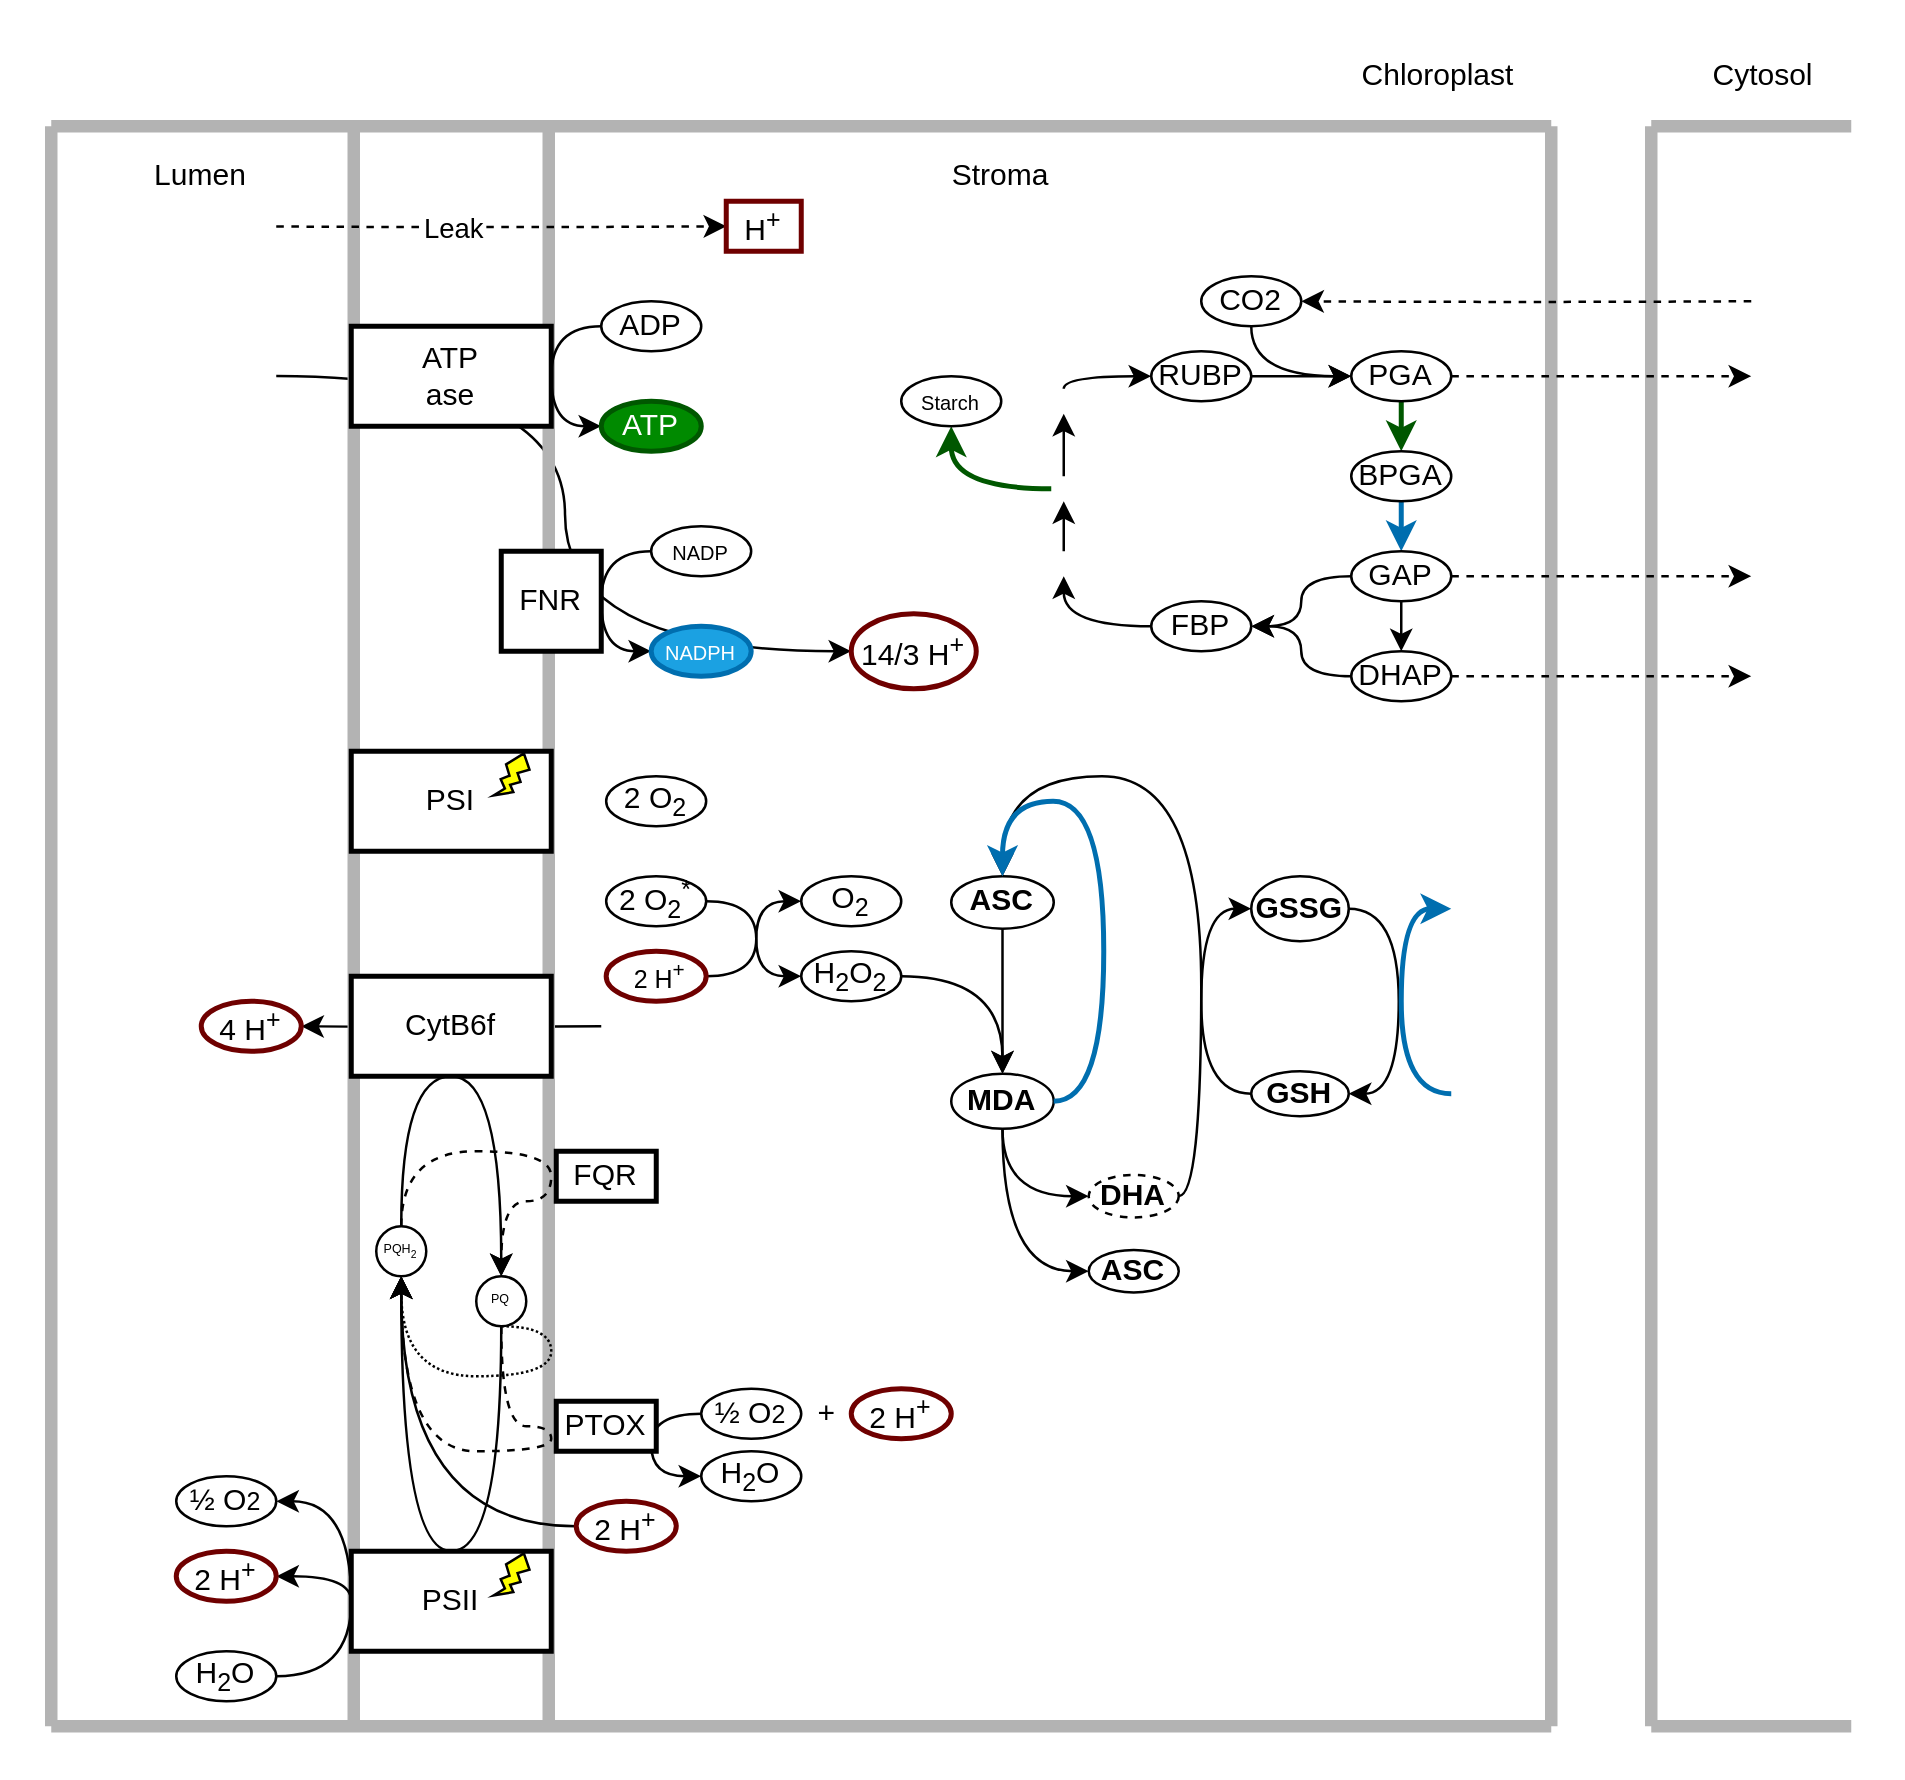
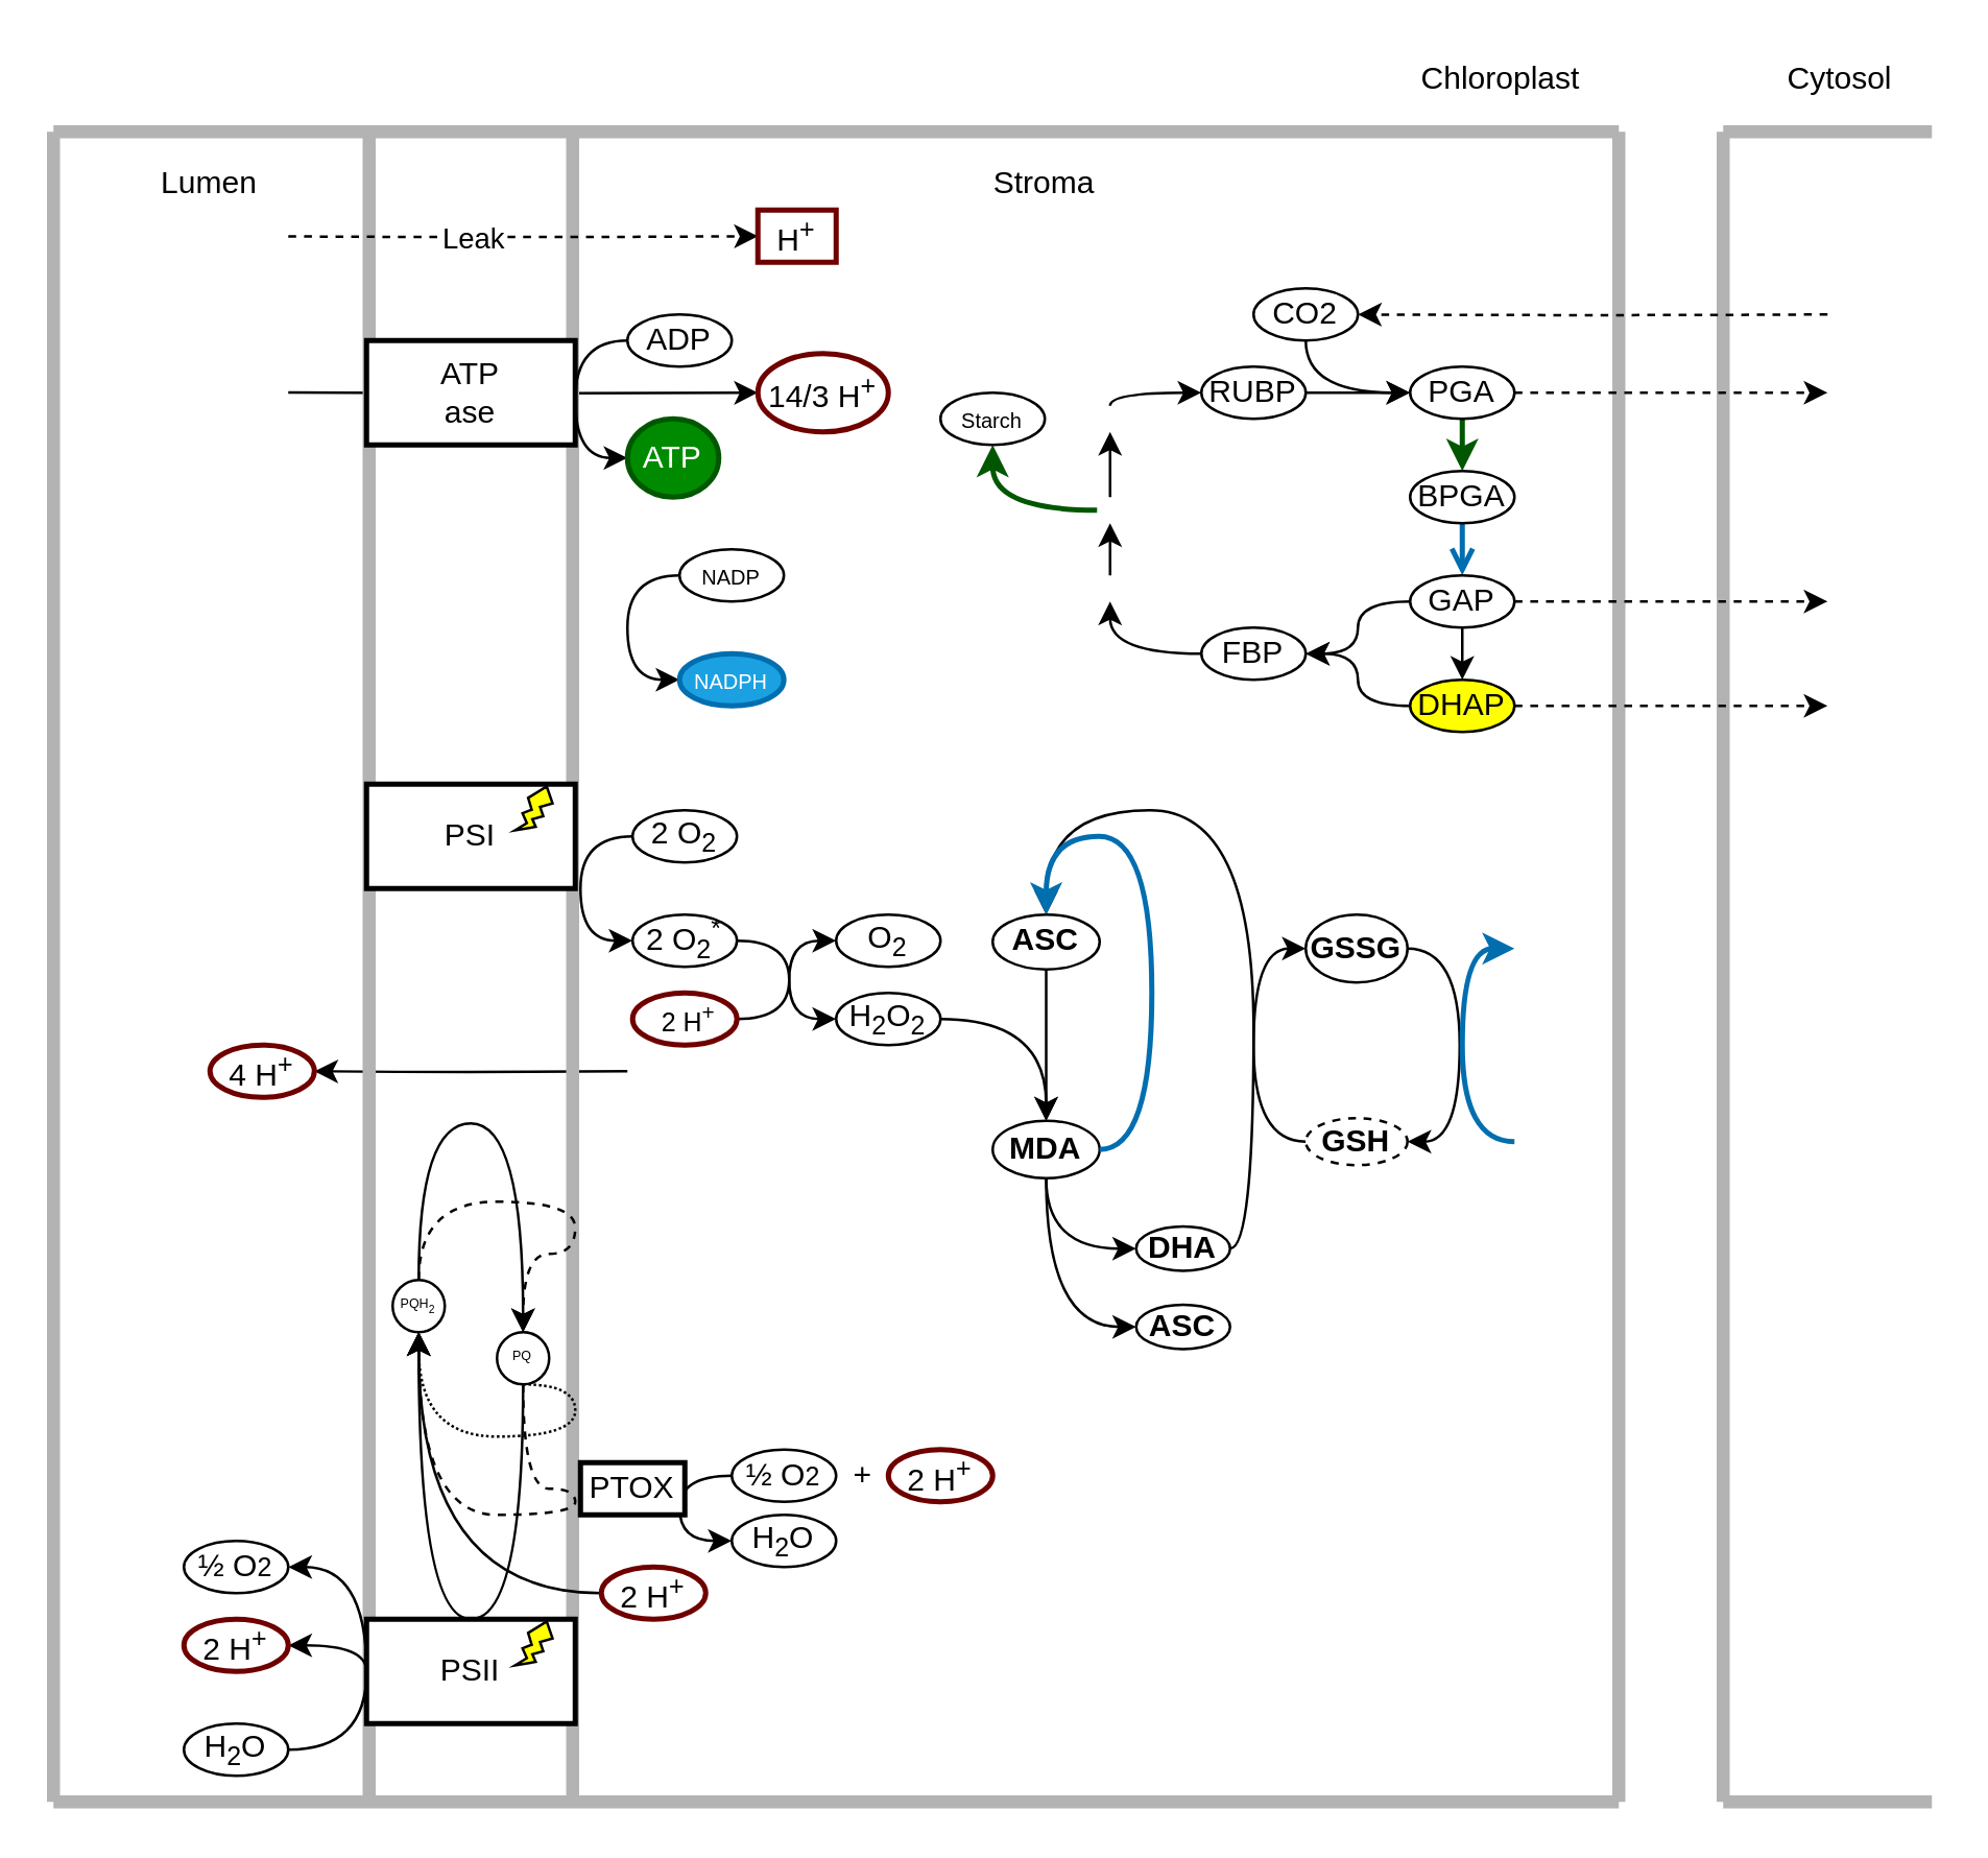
- <mxCell id="47" value="ATP" style="ellipse;whiteSpace=wrap;html=1;strokeColor=#005700;strokeWidth=2;fillColor=#008a00;fontColor=#ffffff;" parent="1" vertex="1"><mxGeometry x="240" y="160" width="40" height="20" as="geometry" /></mxCell>
+ <mxCell id="47" value="ATP" style="ellipse;whiteSpace=wrap;html=1;strokeColor=#005700;strokeWidth=2;fillColor=#008a00;fontColor=#ffffff;" parent="1" vertex="1"><mxGeometry x="240" y="160" width="35" height="30" as="geometry" /></mxCell>
- <mxCell id="23" style="edgeStyle=orthogonalEdgeStyle;curved=1;rounded=0;orthogonalLoop=1;jettySize=auto;html=1;exitX=0.5;exitY=1;exitDx=0;exitDy=0;entryX=0.5;entryY=0;entryDx=0;entryDy=0;strokeWidth=2;fillColor=#1ba1e2;strokeColor=#006EAF;" parent="1" source="24" target="27" edge="1"><mxGeometry relative="1" as="geometry" /></mxCell>
+ <mxCell id="23" style="edgeStyle=orthogonalEdgeStyle;curved=1;rounded=0;orthogonalLoop=1;jettySize=auto;html=1;exitX=0.5;exitY=1;exitDx=0;exitDy=0;entryX=0.5;entryY=0;entryDx=0;entryDy=0;strokeWidth=2;fillColor=#1ba1e2;strokeColor=#006EAF;endArrow=open;" parent="1" source="24" target="27" edge="1"><mxGeometry relative="1" as="geometry" /></mxCell>
- <mxCell id="44" value="FNR" style="rounded=0;whiteSpace=wrap;html=1;strokeColor=#000000;strokeWidth=2;" parent="1" vertex="1"><mxGeometry x="200" y="220" width="40" height="40" as="geometry" /></mxCell>
- <mxCell id="48" value="14/3 H&lt;sup&gt;+&lt;/sup&gt;" style="ellipse;whiteSpace=wrap;html=1;strokeWidth=2;strokeColor=#6F0000;" parent="1" vertex="1"><mxGeometry x="340" y="245" width="50" height="30" as="geometry" /></mxCell>
+ <mxCell id="48" value="14/3 H&lt;sup&gt;+&lt;/sup&gt;" style="ellipse;whiteSpace=wrap;html=1;strokeWidth=2;strokeColor=#6F0000;" parent="1" vertex="1"><mxGeometry x="290" y="135" width="50" height="30" as="geometry" /></mxCell>
- <mxCell id="29" value="DHAP" style="ellipse;whiteSpace=wrap;html=1;strokeColor=#000000;strokeWidth=1;" parent="1" vertex="1"><mxGeometry x="540" y="260" width="40" height="20" as="geometry" /></mxCell>
+ <mxCell id="29" value="DHAP" style="ellipse;whiteSpace=wrap;html=1;strokeColor=#000000;strokeWidth=1;fillColor=#ffff00;" parent="1" vertex="1"><mxGeometry x="540" y="260" width="40" height="20" as="geometry" /></mxCell>
+ <mxCell id="83" style="edgeStyle=orthogonalEdgeStyle;rounded=0;orthogonalLoop=1;jettySize=auto;html=1;exitX=0;exitY=0.5;exitDx=0;exitDy=0;entryX=0;entryY=0.5;entryDx=0;entryDy=0;curved=1;strokeColor=#000000;" parent="1" source="84" target="86" edge="1"><mxGeometry relative="1" as="geometry" /></mxCell>
- <mxCell id="17" value="CytB6f" style="rounded=0;whiteSpace=wrap;html=1;strokeColor=#000000;strokeWidth=2;" parent="1" vertex="1"><mxGeometry x="140" y="390" width="80" height="40" as="geometry" /></mxCell>
- <mxCell id="79" value="&lt;b&gt;GSH&lt;/b&gt;" style="ellipse;whiteSpace=wrap;html=1;strokeColor=#000000;" parent="1" vertex="1"><mxGeometry x="500" y="427.98" width="39" height="18" as="geometry" /></mxCell>
+ <mxCell id="79" value="&lt;b&gt;GSH&lt;/b&gt;" style="ellipse;whiteSpace=wrap;html=1;strokeColor=#000000;dashed=1;" parent="1" vertex="1"><mxGeometry x="500" y="427.98" width="39" height="18" as="geometry" /></mxCell>
- <mxCell id="58" value="FQR" style="rounded=0;whiteSpace=wrap;html=1;strokeColor=#000000;strokeWidth=2;" parent="1" vertex="1"><mxGeometry x="222" y="460" width="40" height="20" as="geometry" /></mxCell>
- <mxCell id="76" value="&lt;b&gt;DHA&lt;/b&gt;" style="ellipse;whiteSpace=wrap;html=1;strokeColor=#000000;dashed=1;" parent="1" vertex="1"><mxGeometry x="435" y="469.48" width="36" height="17" as="geometry" /></mxCell>
+ <mxCell id="76" value="&lt;b&gt;DHA&lt;/b&gt;" style="ellipse;whiteSpace=wrap;html=1;strokeColor=#000000;" parent="1" vertex="1"><mxGeometry x="435" y="469.48" width="36" height="17" as="geometry" /></mxCell>
